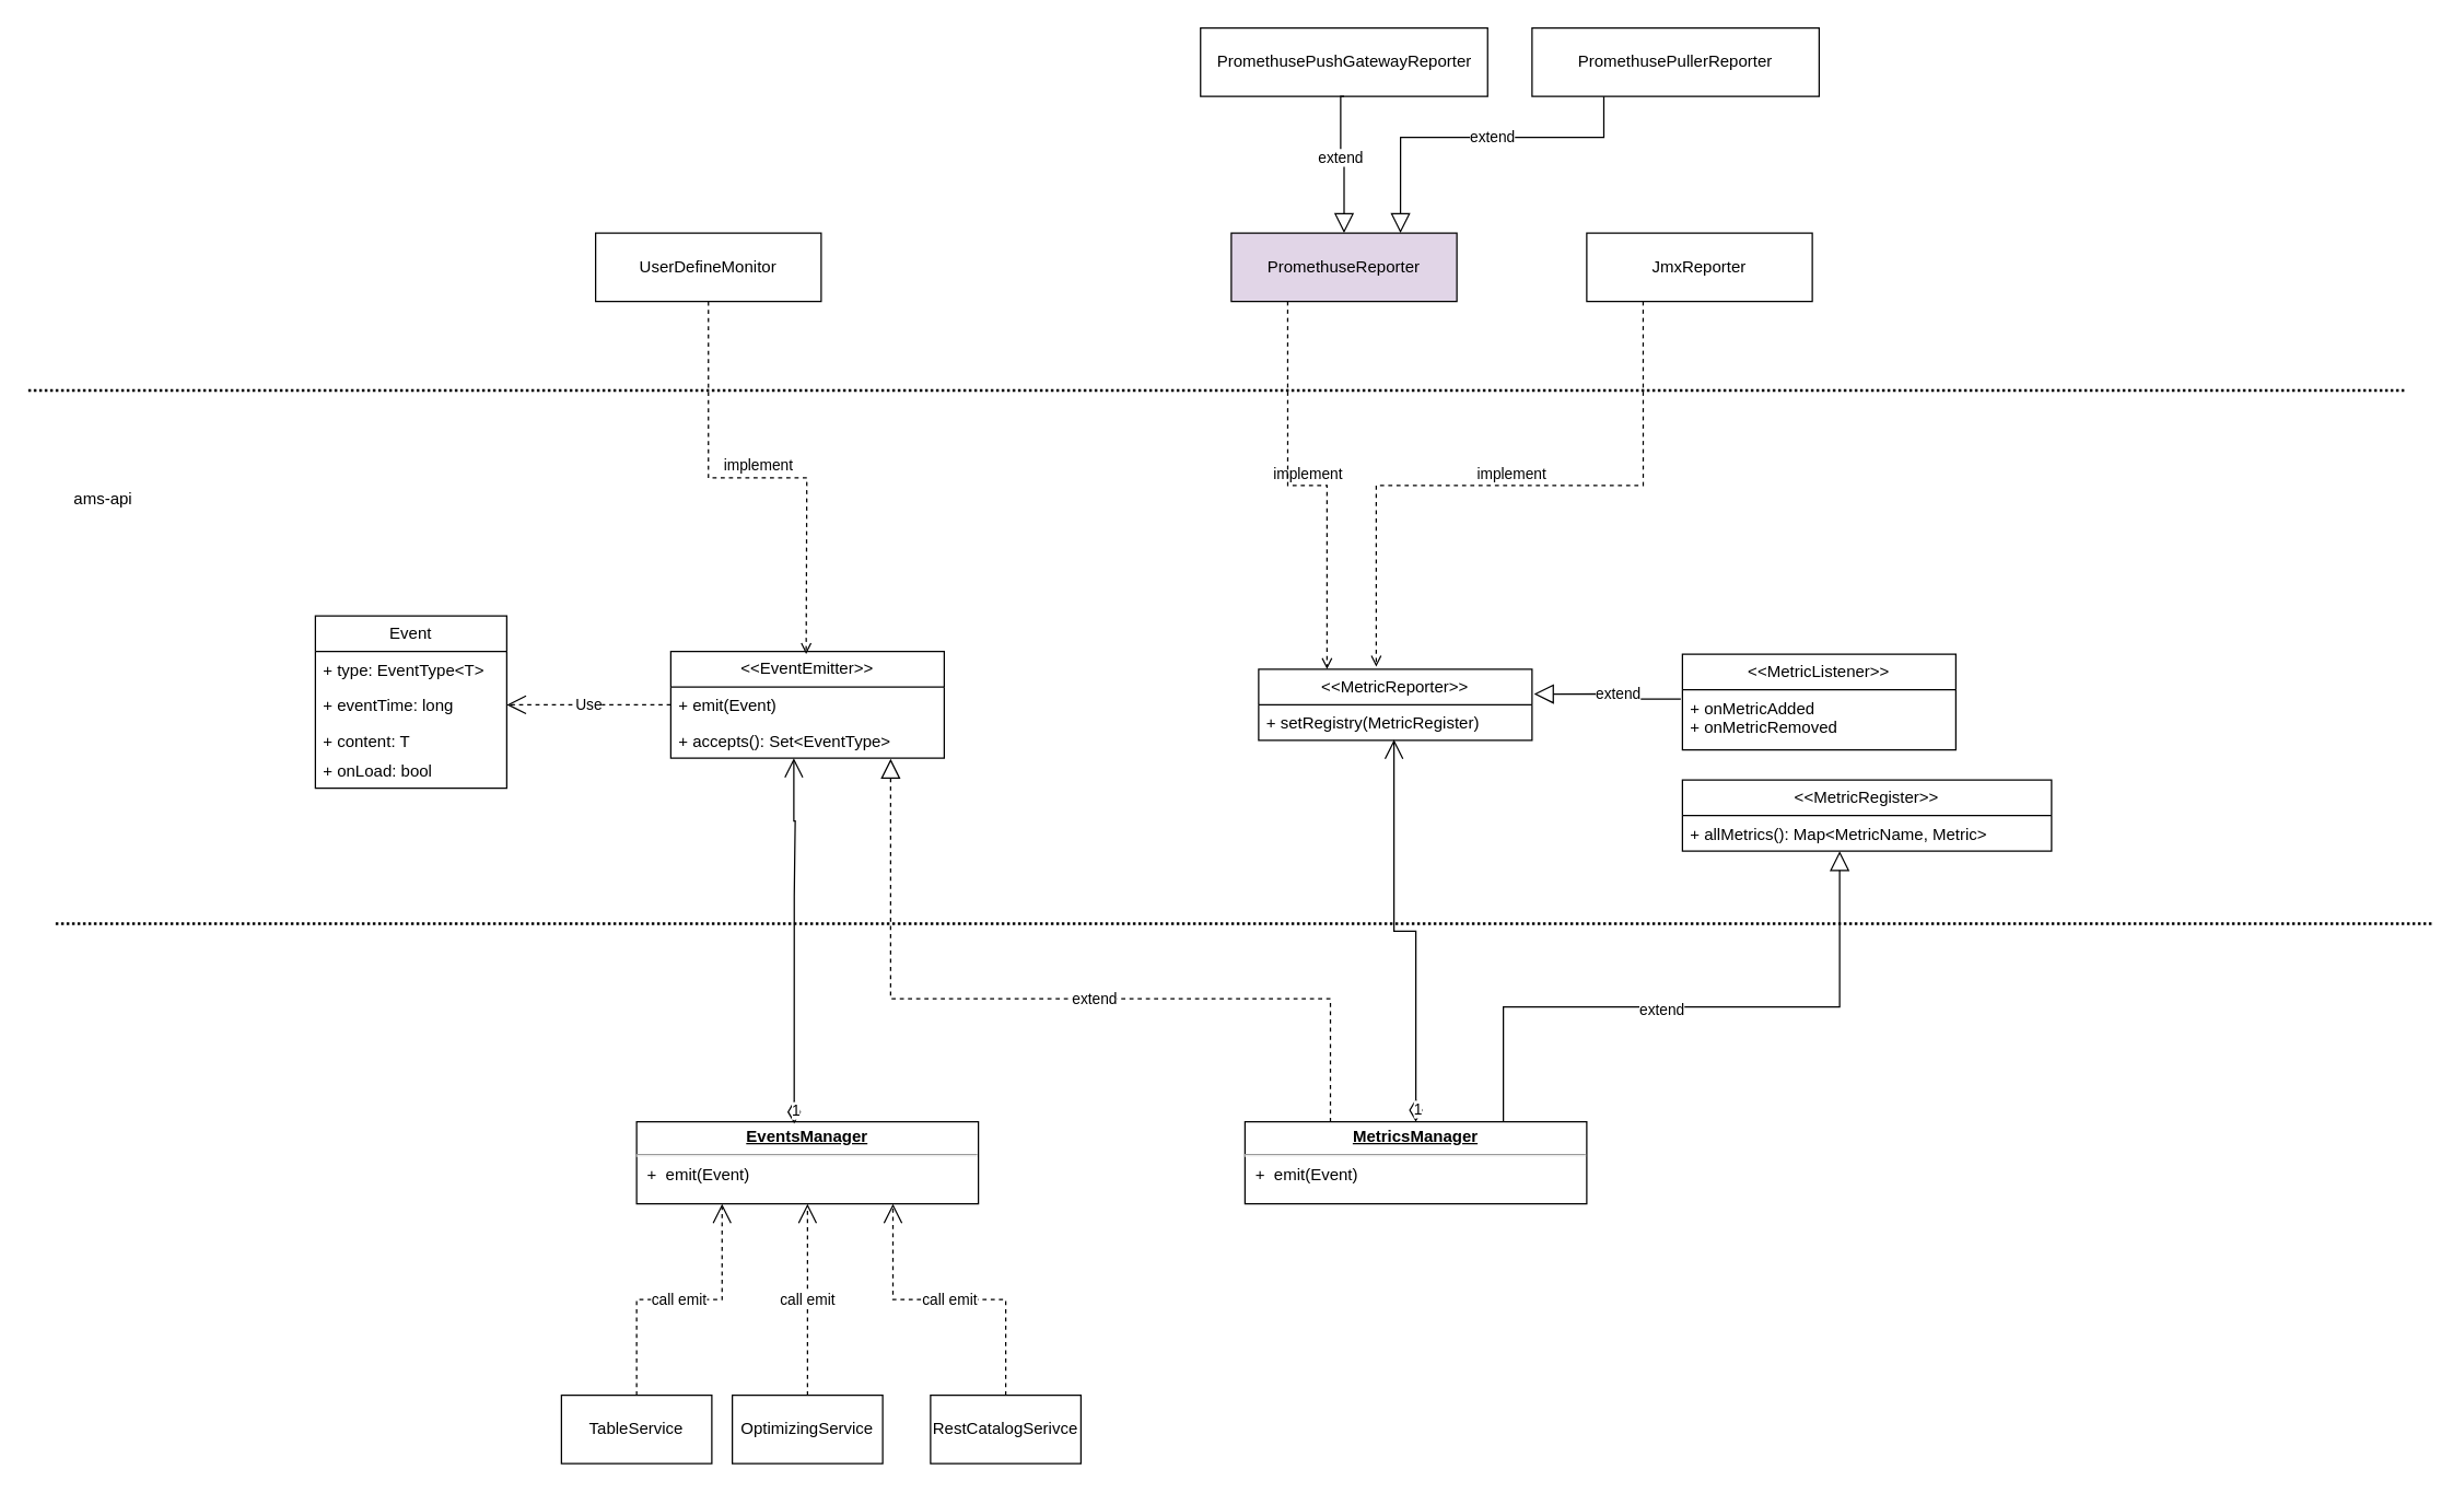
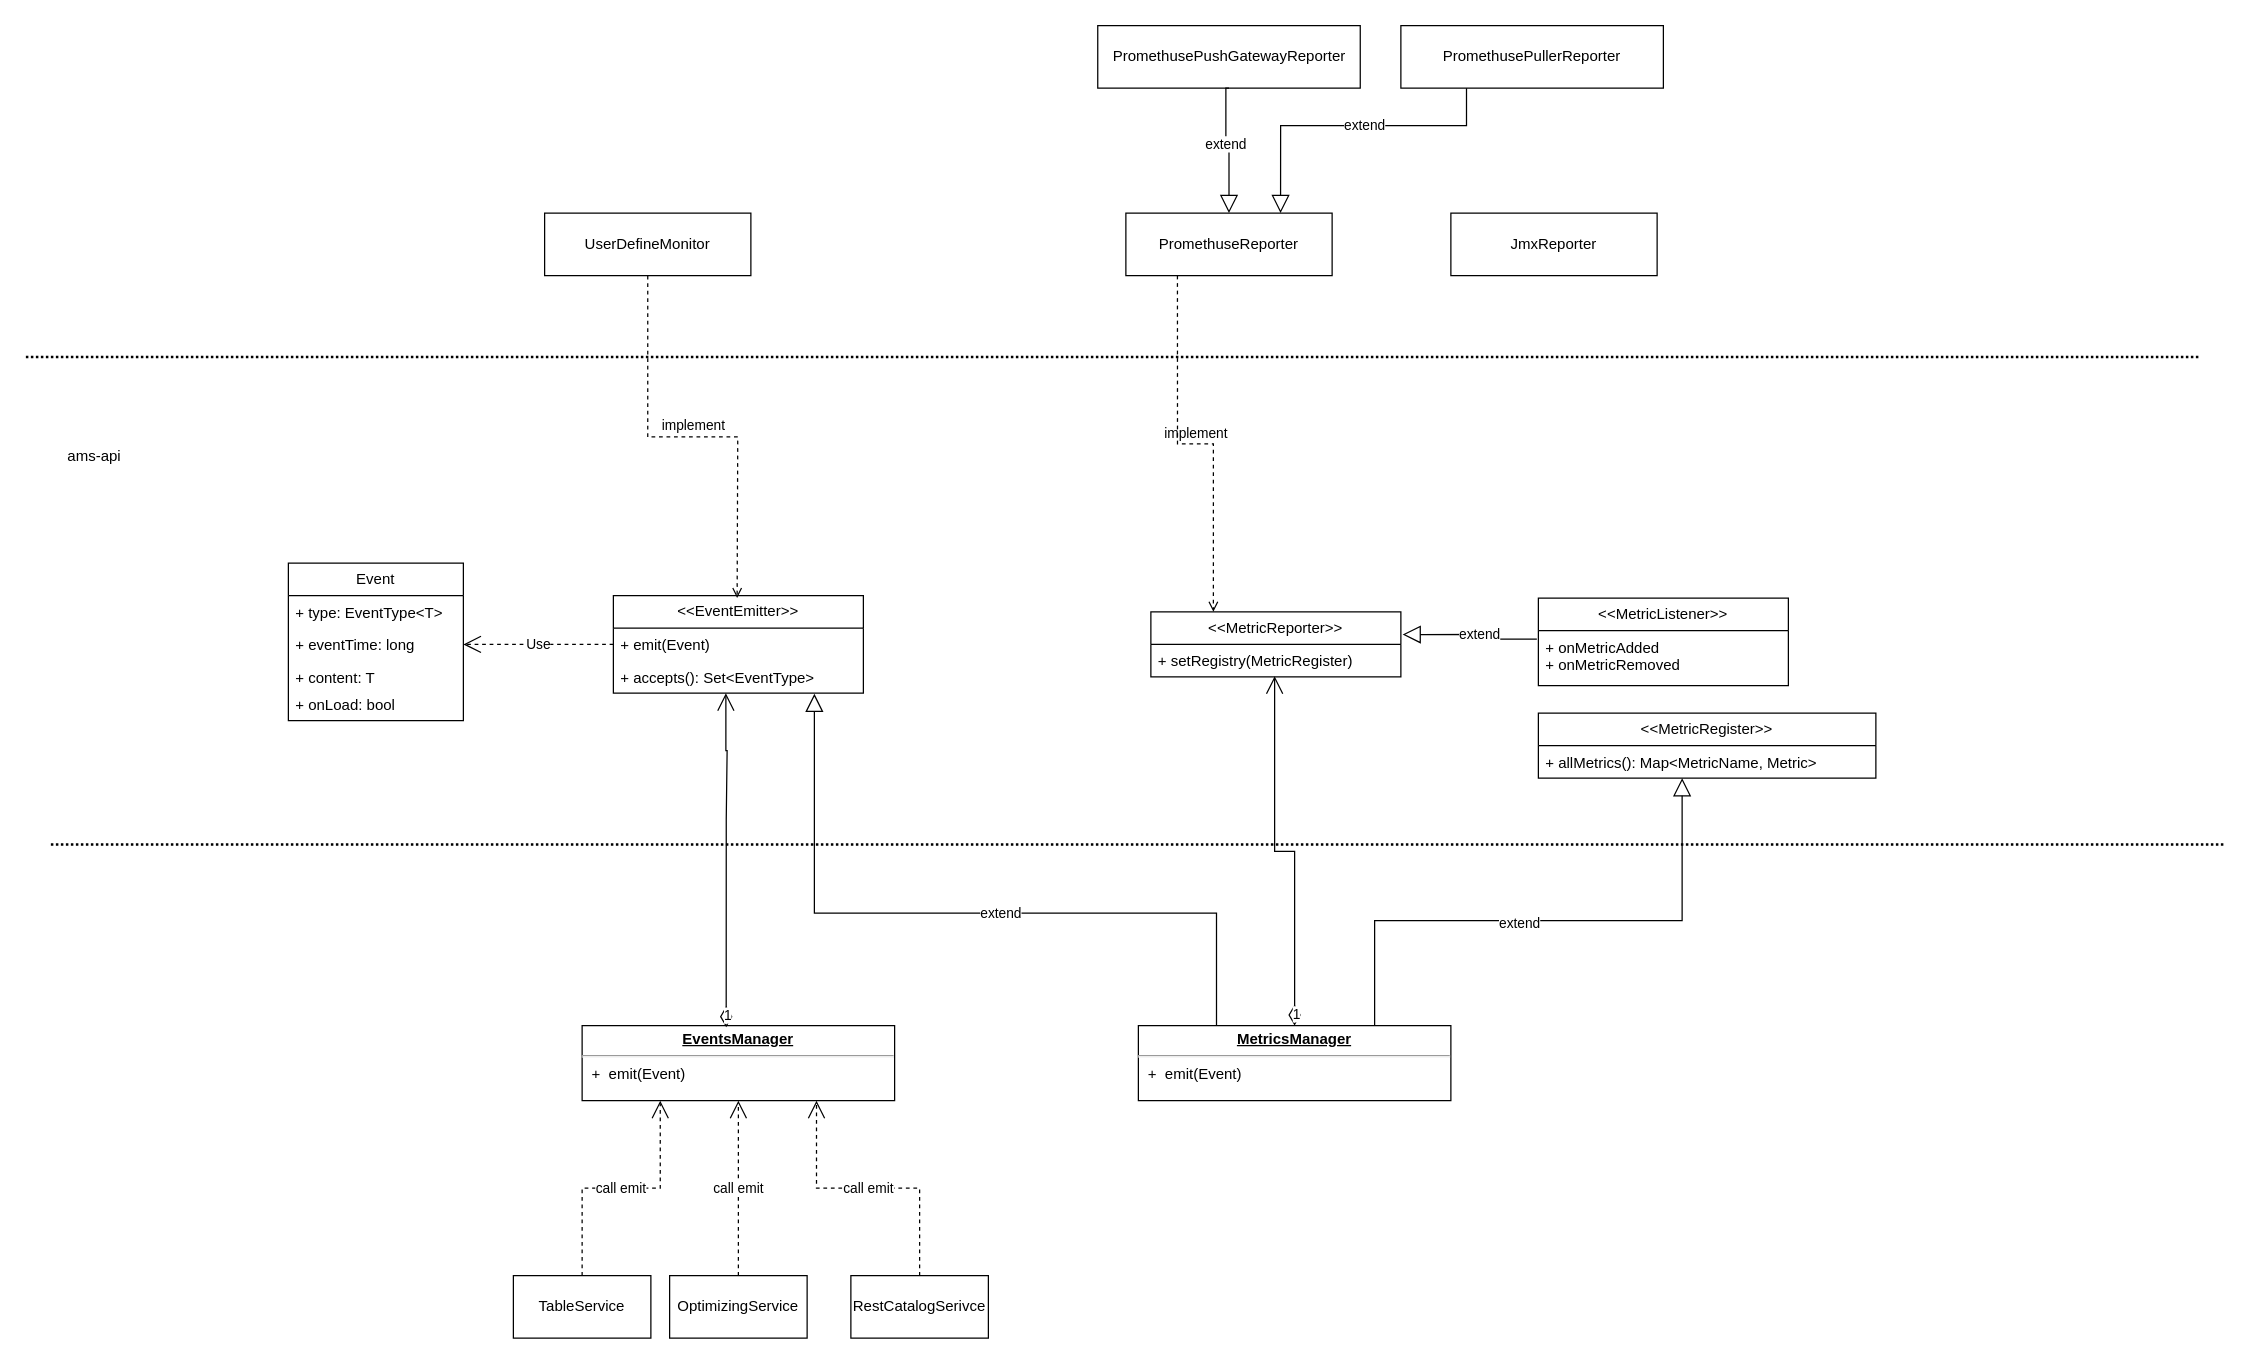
- <mxCell id="37" value="PromethuseReporter" style="html=1;whiteSpace=wrap;fillColor=#e1d5e7;" vertex="1" parent="1"><mxGeometry x="900" y="170" width="165" height="50" as="geometry" /></mxCell>
+ <mxCell id="37" value="PromethuseReporter" style="html=1;whiteSpace=wrap;" vertex="1" parent="1"><mxGeometry x="900" y="170" width="165" height="50" as="geometry" /></mxCell>
- <mxCell id="40" value="implement" style="html=1;verticalAlign=bottom;labelBackgroundColor=none;endArrow=open;endFill=0;dashed=1;rounded=0;edgeStyle=orthogonalEdgeStyle;exitX=0.25;exitY=1;exitDx=0;exitDy=0;entryX=0.43;entryY=-0.035;entryDx=0;entryDy=0;entryPerimeter=0;" edge="1" parent="1" source="38" target="20"><mxGeometry width="160" relative="1" as="geometry"><mxPoint x="951" y="230" as="sourcePoint" /><mxPoint x="980" y="480" as="targetPoint" /></mxGeometry></mxCell>
- <mxCell id="25" value="" style="endArrow=block;endFill=0;endSize=12;html=1;rounded=0;edgeStyle=orthogonalEdgeStyle;entryX=0.804;entryY=1.019;entryDx=0;entryDy=0;entryPerimeter=0;exitX=0.25;exitY=0;exitDx=0;exitDy=0;dashed=1;" edge="1" parent="1" source="24" target="11"><mxGeometry width="160" relative="1" as="geometry"><mxPoint x="1040" y="790" as="sourcePoint" /><mxPoint x="640" y="560" as="targetPoint" /><Array as="points"><mxPoint x="973" y="730" /><mxPoint x="651" y="730" /></Array></mxGeometry></mxCell>
+ <mxCell id="25" value="" style="endArrow=block;endFill=0;endSize=12;html=1;rounded=0;edgeStyle=orthogonalEdgeStyle;entryX=0.804;entryY=1.019;entryDx=0;entryDy=0;entryPerimeter=0;exitX=0.25;exitY=0;exitDx=0;exitDy=0;" edge="1" parent="1" source="24" target="11"><mxGeometry width="160" relative="1" as="geometry"><mxPoint x="1040" y="790" as="sourcePoint" /><mxPoint x="640" y="560" as="targetPoint" /><Array as="points"><mxPoint x="973" y="730" /><mxPoint x="651" y="730" /></Array></mxGeometry></mxCell>
